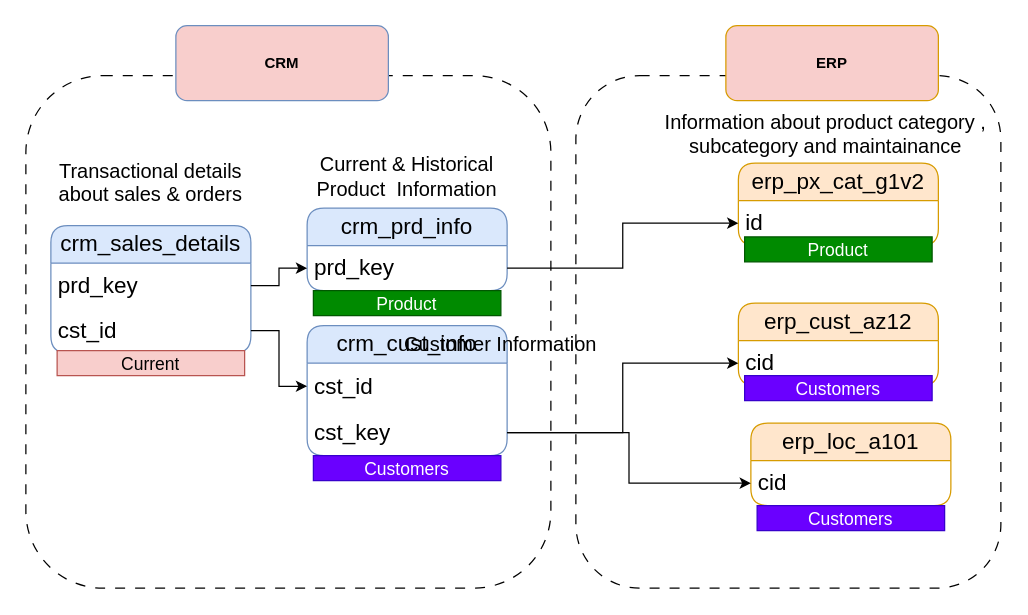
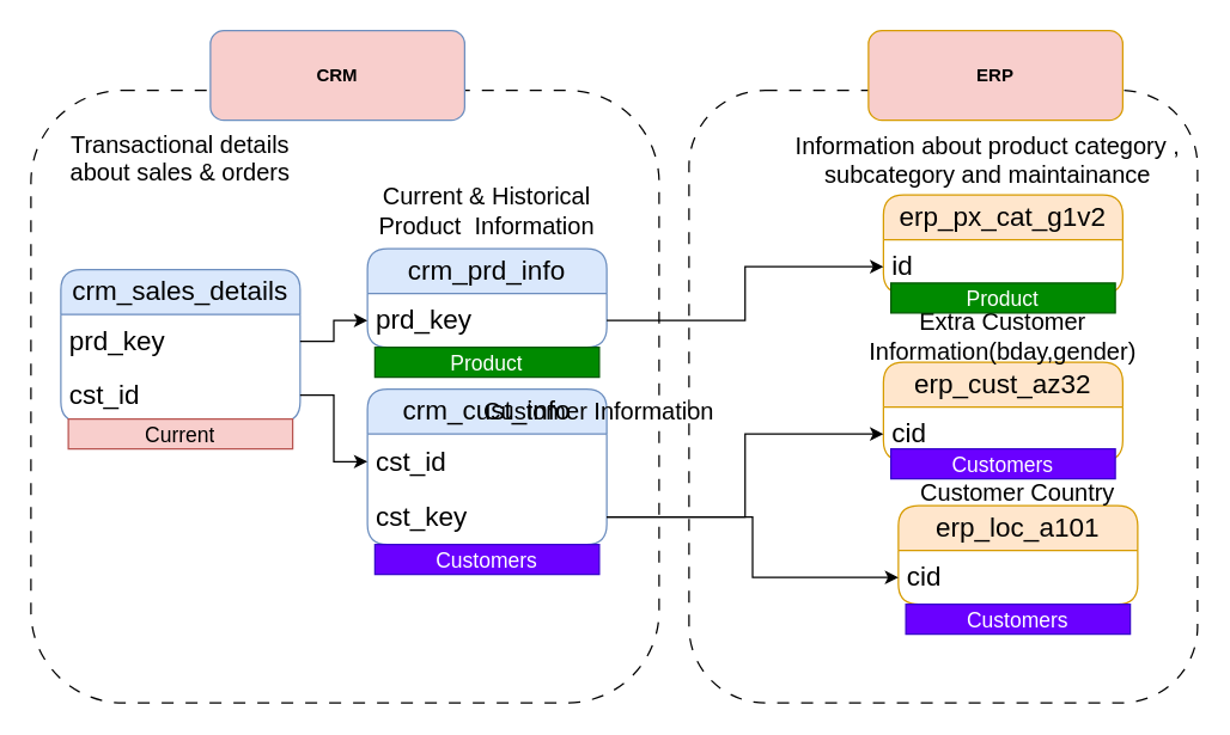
- <mxCell id="12" value="Transactional details about sales &amp;amp; orders&lt;div&gt;&lt;br&gt;&lt;/div&gt;" style="text;html=1;align=center;verticalAlign=middle;whiteSpace=wrap;rounded=0;fontSize=16;" parent="1" vertex="1"><mxGeometry x="30" y="140" width="180" height="30" as="geometry" /></mxCell>
+ <mxCell id="12" value="Transactional details about sales &amp;amp; orders&lt;div&gt;&lt;br&gt;&lt;/div&gt;" style="text;html=1;align=center;verticalAlign=middle;whiteSpace=wrap;rounded=0;fontSize=16;" parent="1" vertex="1"><mxGeometry x="30" y="100" width="180" height="30" as="geometry" /></mxCell>
+ <mxCell id="17" value="Extra Customer Information(bday,gender)" style="text;html=1;align=center;verticalAlign=middle;whiteSpace=wrap;rounded=0;fontSize=16;" parent="1" vertex="1"><mxGeometry x="580" y="210" width="180" height="30" as="geometry" /></mxCell>
- <mxCell id="15" value="erp_cust_az12" style="swimlane;fontStyle=0;childLayout=stackLayout;horizontal=1;startSize=30;horizontalStack=0;resizeParent=1;resizeParentMax=0;resizeLast=0;collapsible=1;marginBottom=0;whiteSpace=wrap;html=1;rounded=1;fontSize=18;fillColor=#ffe6cc;strokeColor=#d79b00;" parent="1" vertex="1"><mxGeometry x="590" y="242" width="160" height="66" as="geometry" /></mxCell>
+ <mxCell id="15" value="erp_cust_az32" style="swimlane;fontStyle=0;childLayout=stackLayout;horizontal=1;startSize=30;horizontalStack=0;resizeParent=1;resizeParentMax=0;resizeLast=0;collapsible=1;marginBottom=0;whiteSpace=wrap;html=1;rounded=1;fontSize=18;fillColor=#ffe6cc;strokeColor=#d79b00;" parent="1" vertex="1"><mxGeometry x="590" y="242" width="160" height="66" as="geometry" /></mxCell>
+ <mxCell id="21" value="Customer Country" style="text;html=1;align=center;verticalAlign=middle;whiteSpace=wrap;rounded=0;fontSize=16;" parent="1" vertex="1"><mxGeometry x="590" y="320" width="180" height="18" as="geometry" /></mxCell>
